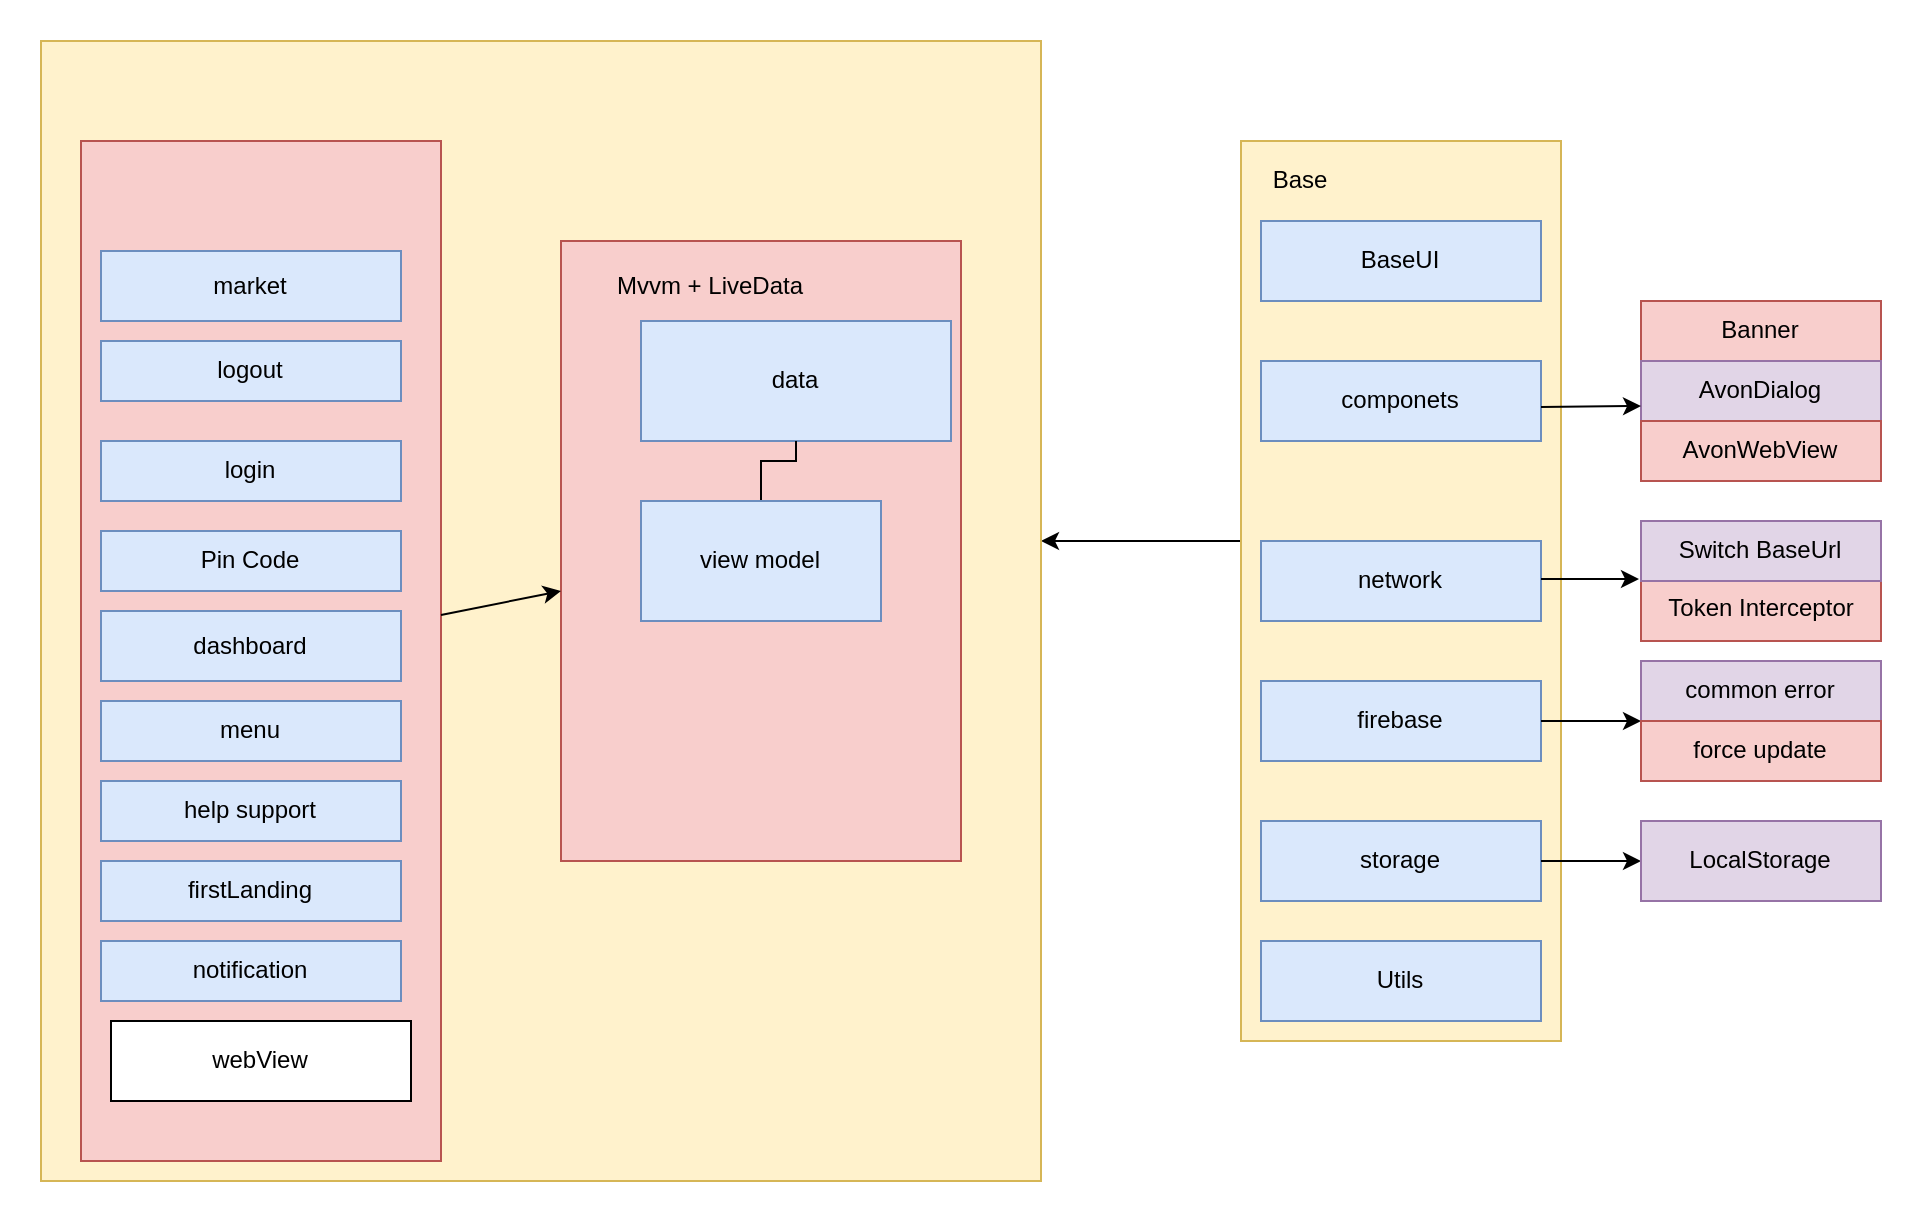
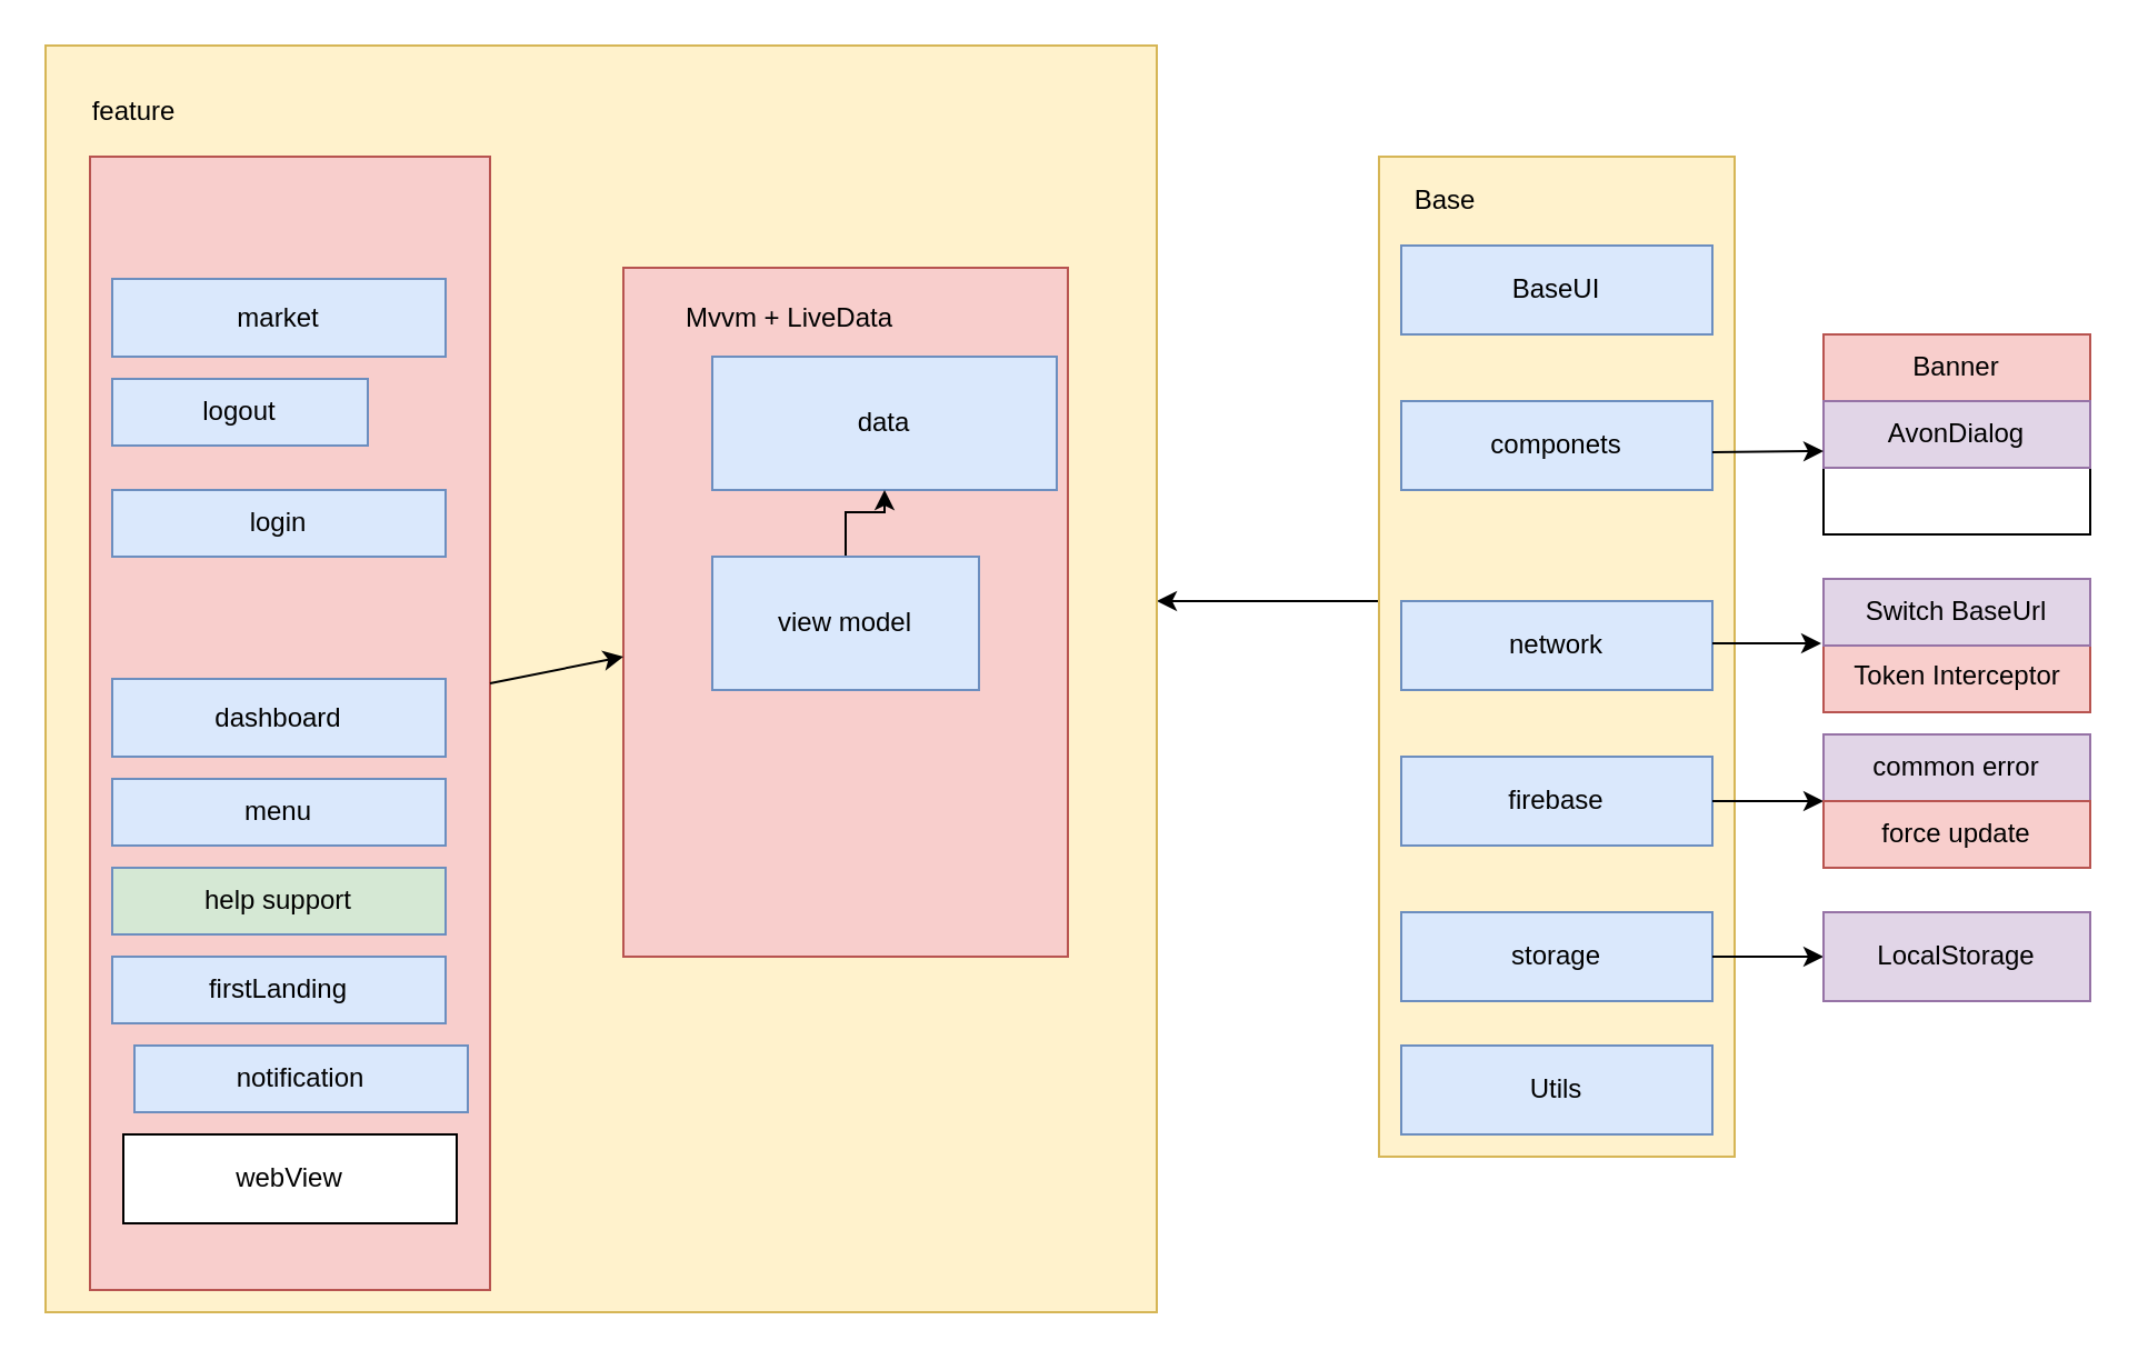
+ <mxCell id="28" value="feature" style="text;html=1;strokeColor=none;fillColor=none;align=center;verticalAlign=middle;whiteSpace=wrap;rounded=0;" vertex="1" parent="1"><mxGeometry x="40" y="40" width="40" height="20" as="geometry" /></mxCell>
- <mxCell id="39" value="logout" style="rounded=0;whiteSpace=wrap;html=1;fillColor=#dae8fc;strokeColor=#6c8ebf;" vertex="1" parent="1"><mxGeometry x="50" y="170" width="150" height="30" as="geometry" /></mxCell>
+ <mxCell id="39" value="logout" style="rounded=0;whiteSpace=wrap;html=1;fillColor=#dae8fc;strokeColor=#6c8ebf;" vertex="1" parent="1"><mxGeometry x="50" y="170" width="115" height="30" as="geometry" /></mxCell>
- <mxCell id="41" value="" style="edgeStyle=orthogonalEdgeStyle;rounded=0;orthogonalLoop=1;jettySize=auto;html=1;entryX=0.5;entryY=1;entryDx=0;entryDy=0;endArrow=none;" edge="1" parent="1" source="42" target="40"><mxGeometry relative="1" as="geometry"><mxPoint x="380" y="230" as="targetPoint" /></mxGeometry></mxCell>
+ <mxCell id="41" value="" style="edgeStyle=orthogonalEdgeStyle;rounded=0;orthogonalLoop=1;jettySize=auto;html=1;entryX=0.5;entryY=1;entryDx=0;entryDy=0;" edge="1" parent="1" source="42" target="40"><mxGeometry relative="1" as="geometry"><mxPoint x="380" y="230" as="targetPoint" /></mxGeometry></mxCell>
- <mxCell id="11" value="AvonWebView" style="rounded=0;whiteSpace=wrap;html=1;fillColor=#f8cecc;strokeColor=#b85450;" vertex="1" parent="1"><mxGeometry x="820" y="210" width="120" height="30" as="geometry" /></mxCell>
- <mxCell id="33" value="Pin Code" style="rounded=0;whiteSpace=wrap;html=1;fillColor=#dae8fc;strokeColor=#6c8ebf;" vertex="1" parent="1"><mxGeometry x="50" y="265" width="150" height="30" as="geometry" /></mxCell>
- <mxCell id="36" value="help support" style="rounded=0;whiteSpace=wrap;html=1;fillColor=#dae8fc;strokeColor=#6c8ebf;" vertex="1" parent="1"><mxGeometry x="50" y="390" width="150" height="30" as="geometry" /></mxCell>
+ <mxCell id="36" value="help support" style="rounded=0;whiteSpace=wrap;html=1;fillColor=#d5e8d4;strokeColor=#6c8ebf;" vertex="1" parent="1"><mxGeometry x="50" y="390" width="150" height="30" as="geometry" /></mxCell>
- <mxCell id="38" value="notification" style="rounded=0;whiteSpace=wrap;html=1;fillColor=#dae8fc;strokeColor=#6c8ebf;" vertex="1" parent="1"><mxGeometry x="50" y="470" width="150" height="30" as="geometry" /></mxCell>
+ <mxCell id="38" value="notification" style="rounded=0;whiteSpace=wrap;html=1;fillColor=#dae8fc;strokeColor=#6c8ebf;" vertex="1" parent="1"><mxGeometry x="60" y="470" width="150" height="30" as="geometry" /></mxCell>
